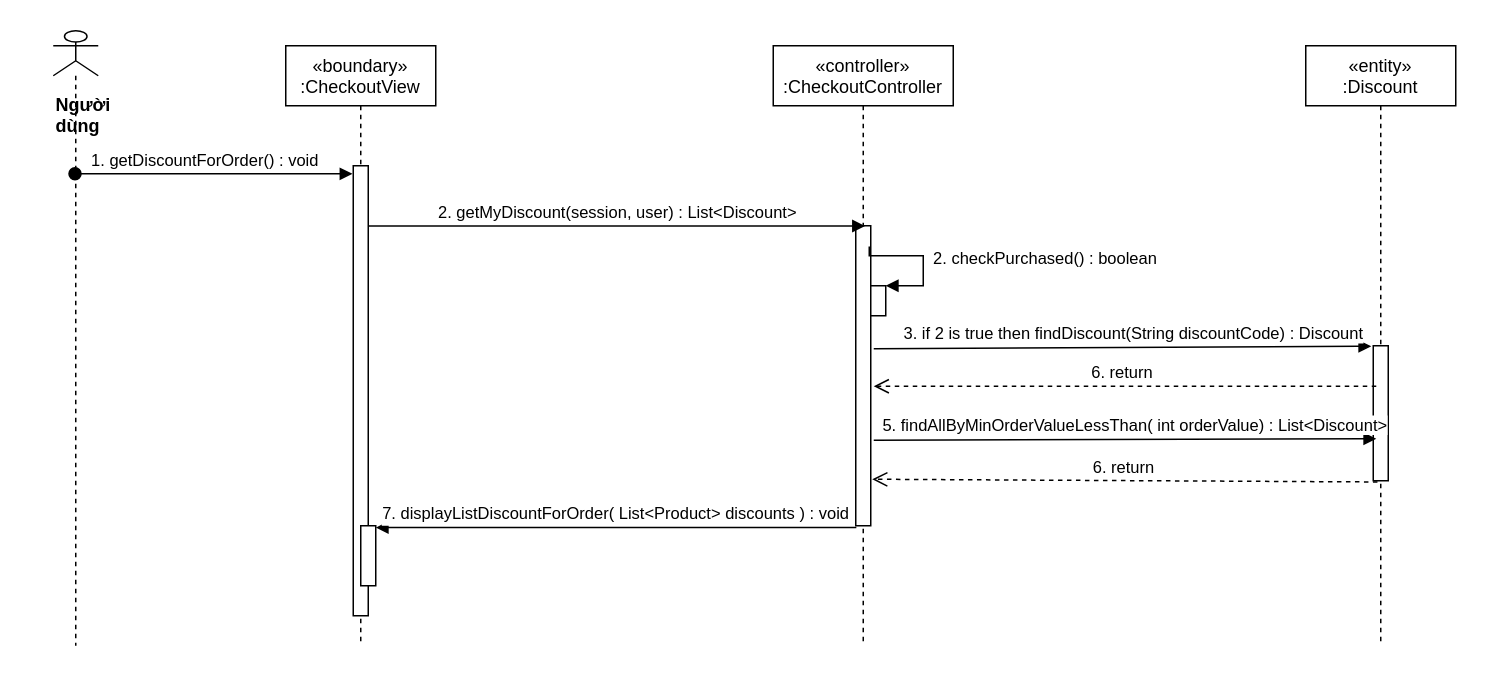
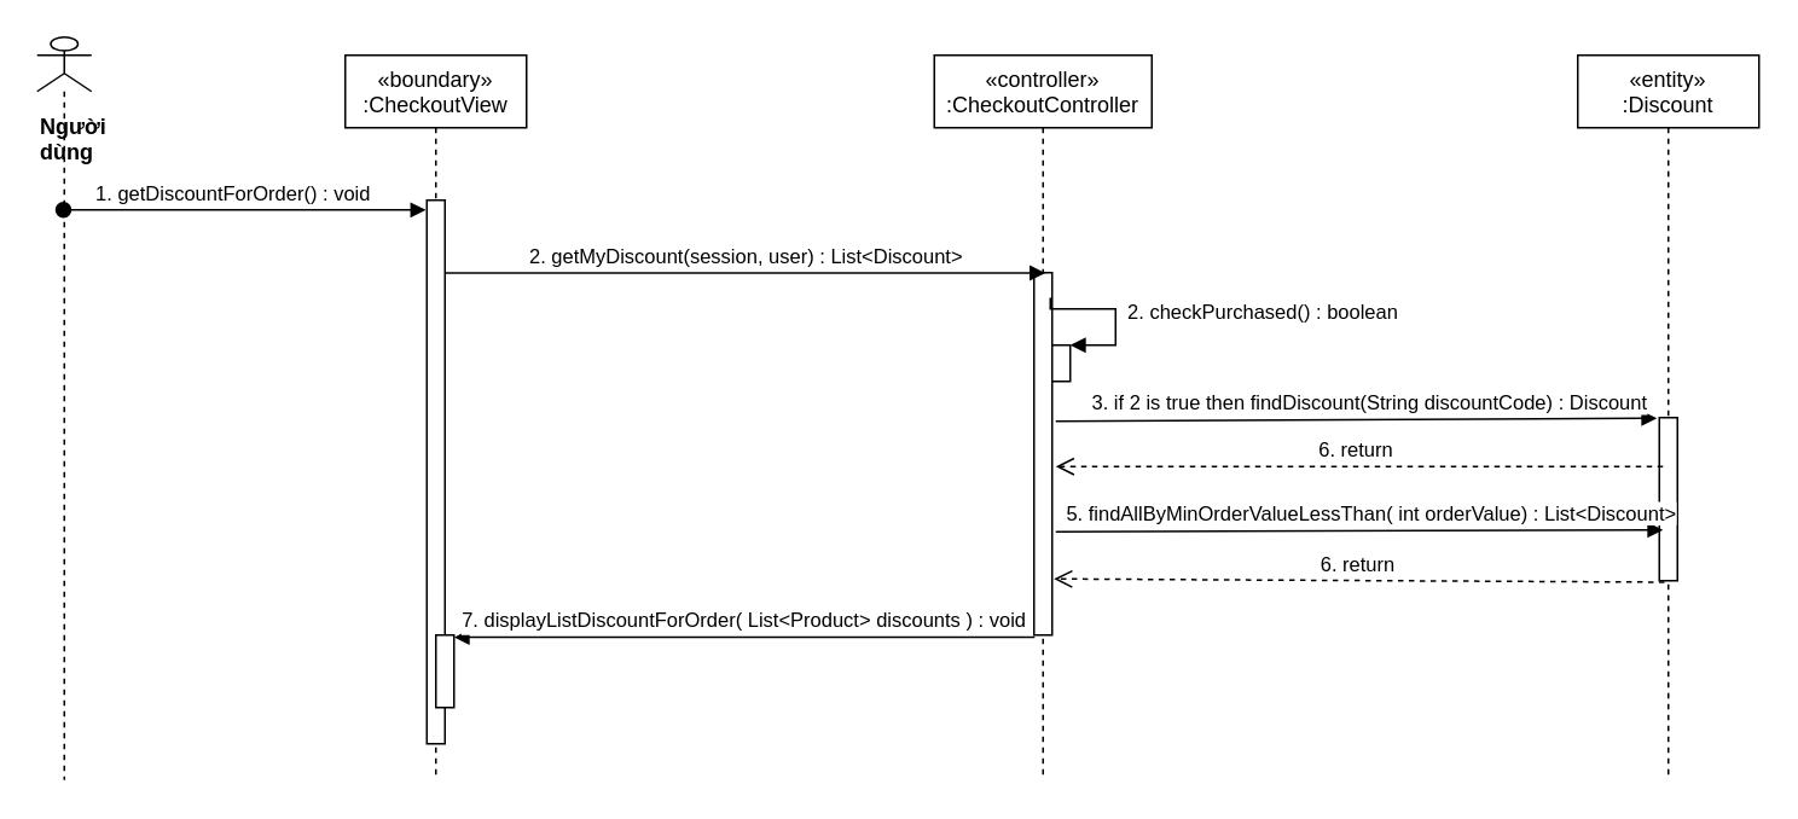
- <mxCell id="7" value="&lt;div&gt;&lt;b&gt;Người dùng&lt;/b&gt;&lt;/div&gt;" style="shape=umlLifeline;participant=umlActor;perimeter=lifelinePerimeter;whiteSpace=wrap;html=1;container=1;collapsible=0;recursiveResize=0;verticalAlign=top;spacingTop=36;outlineConnect=0;align=left;size=30;" parent="1" vertex="1"><mxGeometry x="35" y="20" width="30" height="410" as="geometry" /></mxCell>
+ <mxCell id="7" value="&lt;div&gt;&lt;b&gt;Người dùng&lt;/b&gt;&lt;/div&gt;" style="shape=umlLifeline;participant=umlActor;perimeter=lifelinePerimeter;whiteSpace=wrap;html=1;container=1;collapsible=0;recursiveResize=0;verticalAlign=top;spacingTop=36;outlineConnect=0;align=left;size=30;" parent="1" vertex="1"><mxGeometry x="20" y="20" width="30" height="410" as="geometry" /></mxCell>
